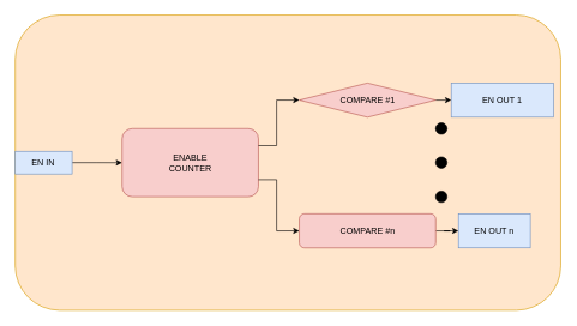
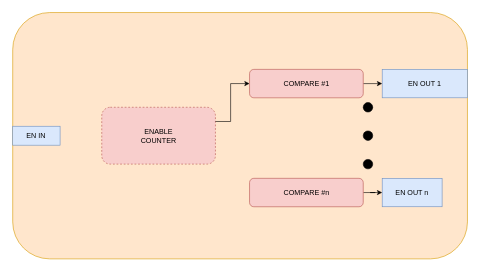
- <mxCell id="10" value="COMPARE #1" style="rhombus;whiteSpace=wrap;html=1;fillColor=#f8cecc;strokeColor=#b85450;" parent="2" vertex="1"><mxGeometry x="395.328" y="94.878" width="189.757" height="47.439" as="geometry" /></mxCell>
+ <mxCell id="10" value="COMPARE #1" style="rounded=1;whiteSpace=wrap;html=1;fillColor=#f8cecc;strokeColor=#b85450;" parent="2" vertex="1"><mxGeometry x="395.328" y="94.878" width="189.757" height="47.439" as="geometry" /></mxCell>
- <mxCell id="7" value="EN OUT 1" style="rounded=0;whiteSpace=wrap;html=1;fillColor=#dae8fc;strokeColor=#6c8ebf;" parent="2" vertex="1"><mxGeometry x="606.712" y="94.878" width="142.318" height="47.439" as="geometry" /></mxCell>
+ <mxCell id="7" value="EN OUT 1" style="rounded=0;whiteSpace=wrap;html=1;fillColor=#dae8fc;strokeColor=#6c8ebf;" parent="2" vertex="1"><mxGeometry x="616.712" y="94.878" width="142.318" height="47.439" as="geometry" /></mxCell>
- <mxCell id="5" style="edgeStyle=orthogonalEdgeStyle;rounded=0;orthogonalLoop=1;jettySize=auto;html=1;exitX=1;exitY=0.5;exitDx=0;exitDy=0;" parent="2" source="6" target="4" edge="1"><mxGeometry relative="1" as="geometry" /></mxCell>
- <mxCell id="4" value="&lt;div&gt;ENABLE&lt;br&gt;&lt;/div&gt;&lt;div&gt;COUNTER&lt;/div&gt;" style="rounded=1;whiteSpace=wrap;html=1;fillColor=#f8cecc;strokeColor=#b85450;" parent="2" vertex="1"><mxGeometry x="148.643" y="158.131" width="189.757" height="94.878" as="geometry" /></mxCell>
+ <mxCell id="4" value="&lt;div&gt;ENABLE&lt;br&gt;&lt;/div&gt;&lt;div&gt;COUNTER&lt;/div&gt;" style="rounded=1;whiteSpace=wrap;html=1;fillColor=#f8cecc;strokeColor=#b85450;dashed=1;" parent="2" vertex="1"><mxGeometry x="148.643" y="158.131" width="189.757" height="94.878" as="geometry" /></mxCell>
- <mxCell id="14" style="edgeStyle=orthogonalEdgeStyle;rounded=0;orthogonalLoop=1;jettySize=auto;html=1;exitX=1;exitY=0.75;exitDx=0;exitDy=0;entryX=0;entryY=0.5;entryDx=0;entryDy=0;" parent="2" source="4" target="13" edge="1"><mxGeometry relative="1" as="geometry"><Array as="points"><mxPoint x="363.702" y="229.29" /><mxPoint x="363.702" y="300.448" /></Array></mxGeometry></mxCell>
